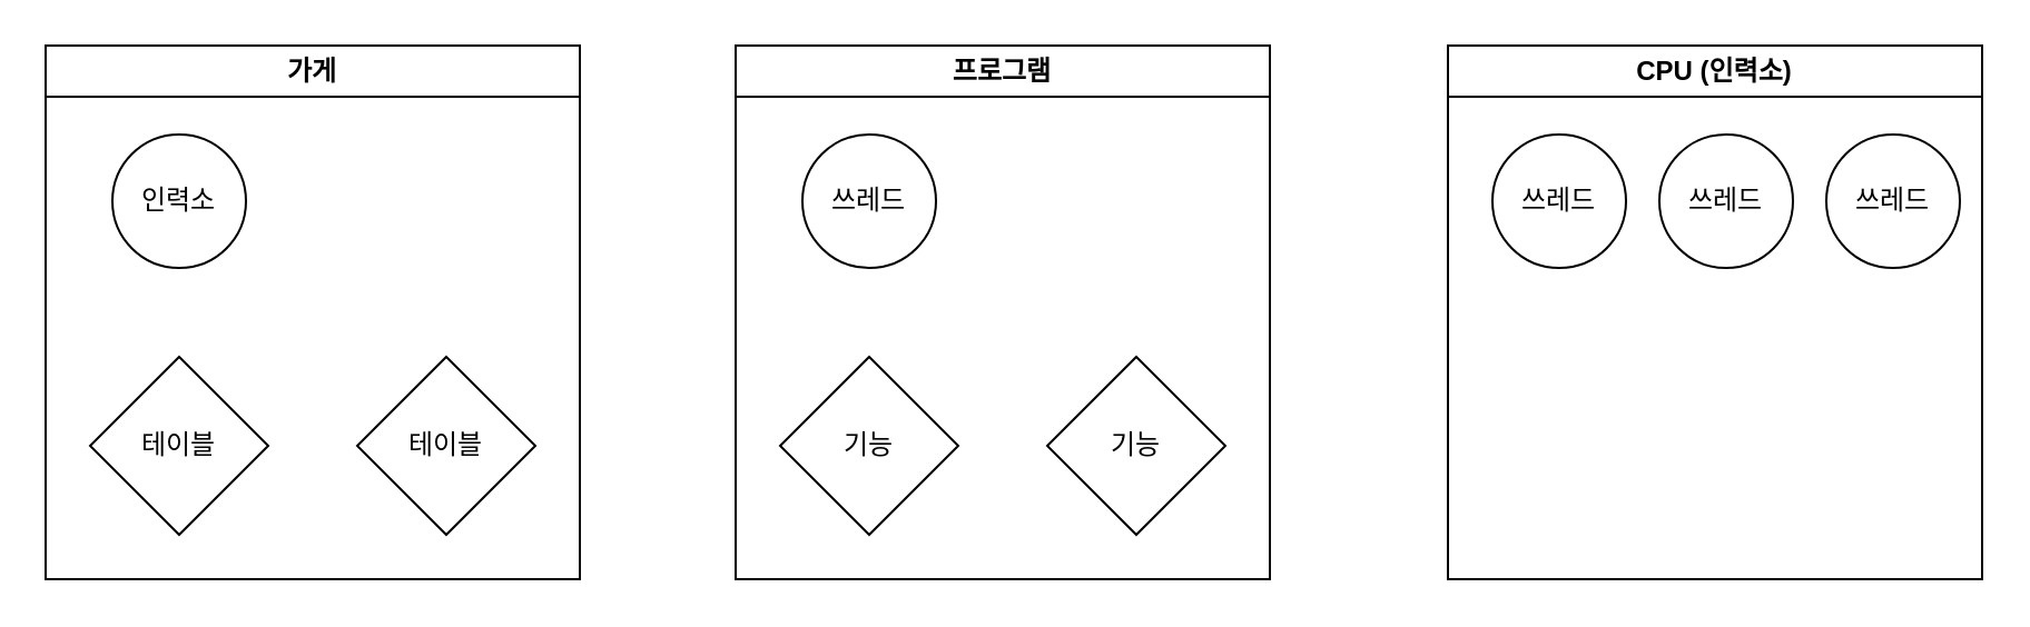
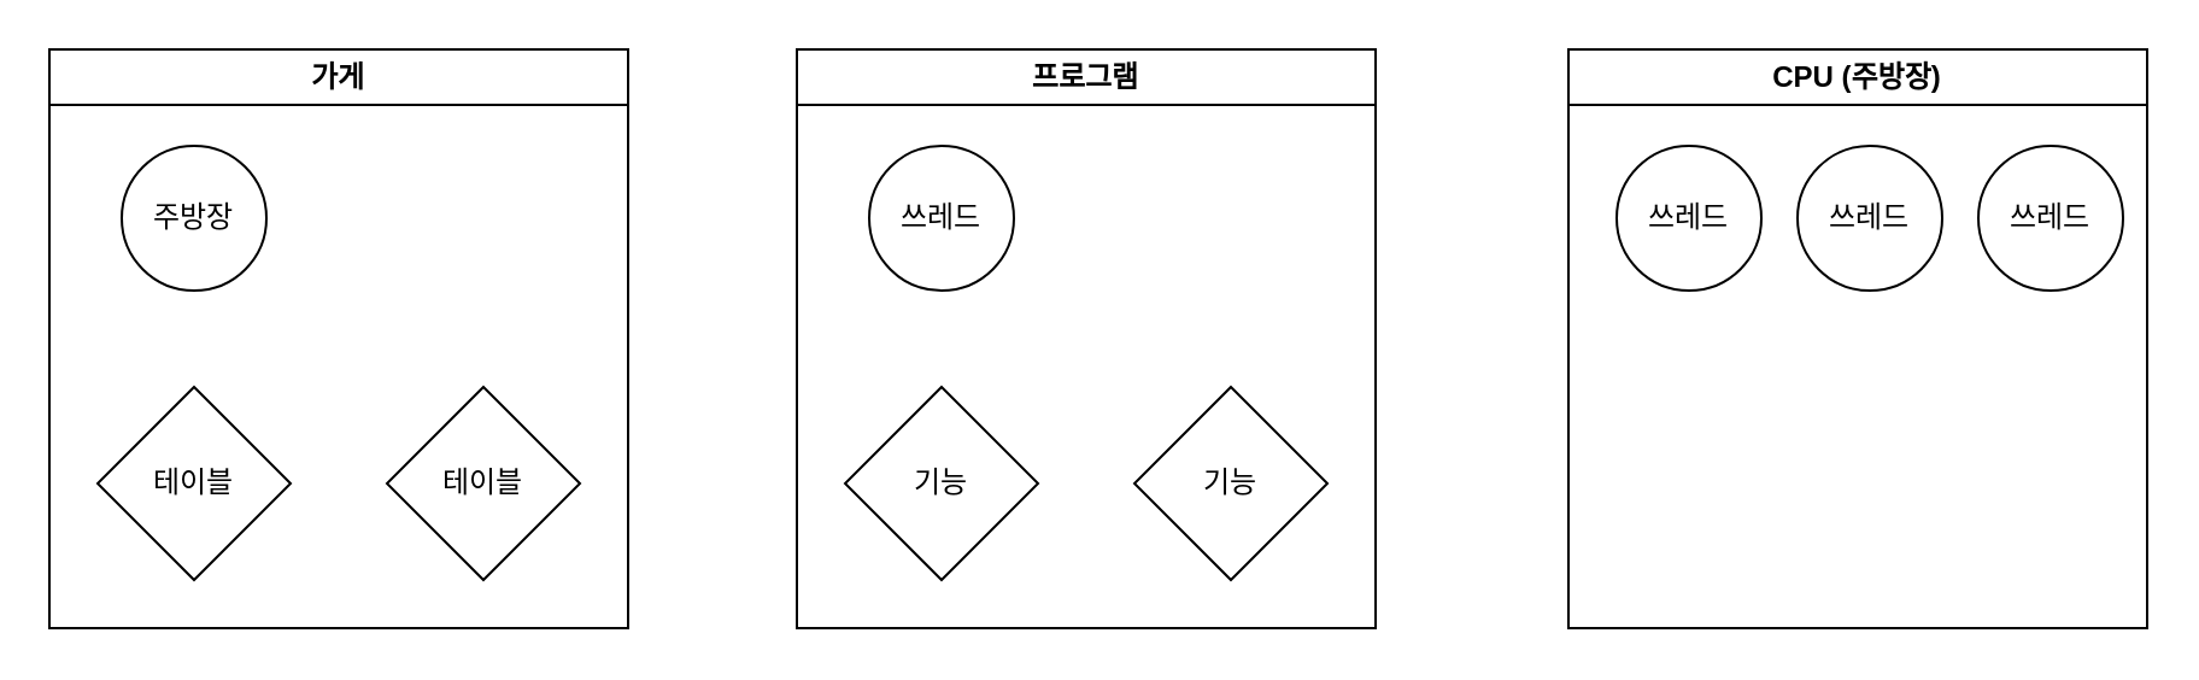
- <mxCell id="10" value="CPU (인력소)" style="swimlane;whiteSpace=wrap;html=1;" vertex="1" parent="1"><mxGeometry x="650" y="20" width="240" height="240" as="geometry" /></mxCell>
+ <mxCell id="10" value="CPU (주방장)" style="swimlane;whiteSpace=wrap;html=1;" vertex="1" parent="1"><mxGeometry x="650" y="20" width="240" height="240" as="geometry" /></mxCell>
- <mxCell id="3" value="인력소" style="ellipse;whiteSpace=wrap;html=1;aspect=fixed;" vertex="1" parent="2"><mxGeometry x="30" y="40" width="60" height="60" as="geometry" /></mxCell>
+ <mxCell id="3" value="주방장" style="ellipse;whiteSpace=wrap;html=1;aspect=fixed;" vertex="1" parent="2"><mxGeometry x="30" y="40" width="60" height="60" as="geometry" /></mxCell>
